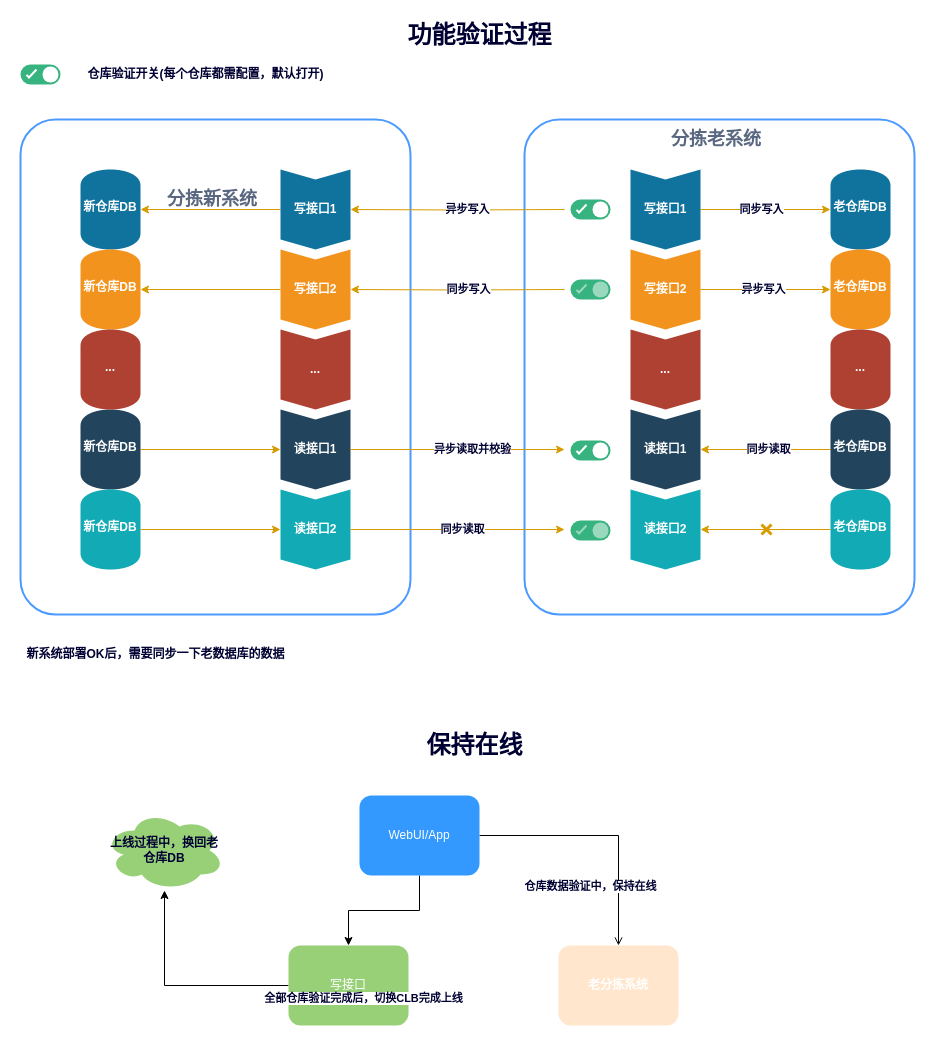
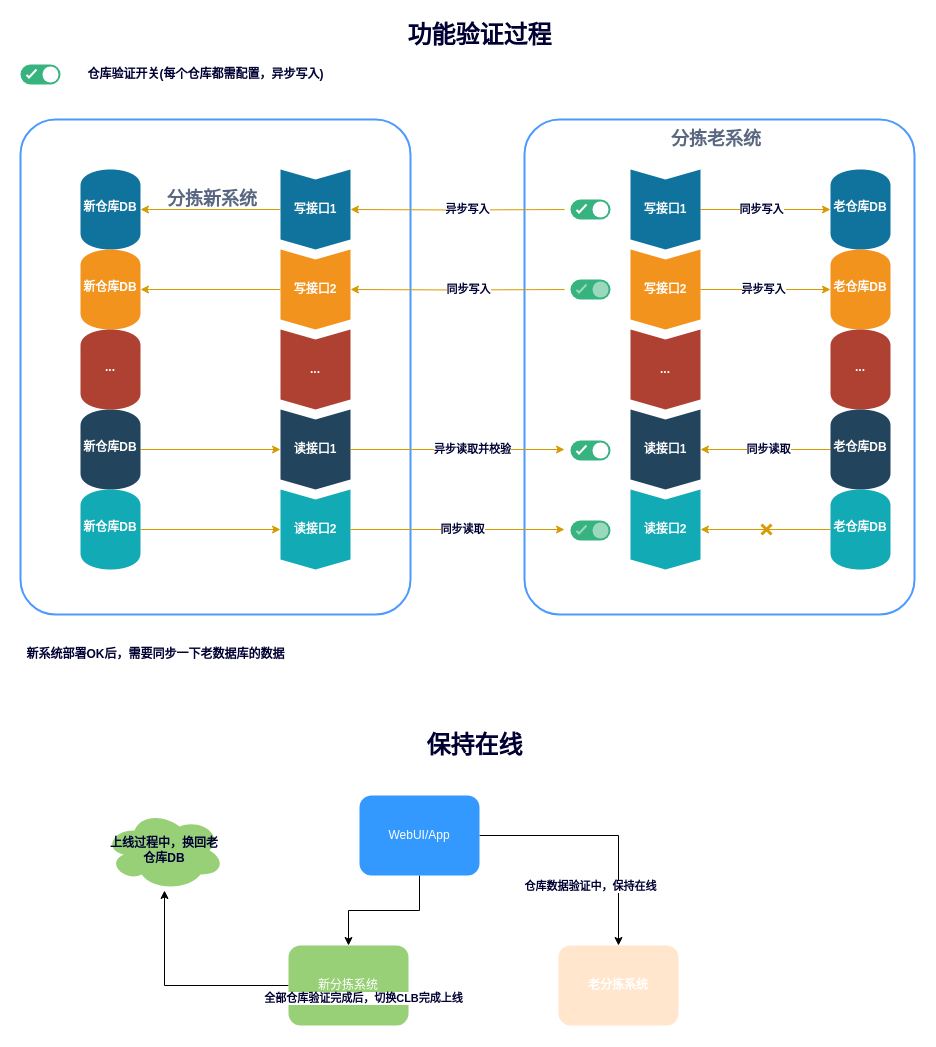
- <mxCell id="51" value="仓库验证开关(每个仓库都需配置，默认打开)" style="text;html=1;align=center;verticalAlign=middle;resizable=0;points=[];autosize=1;fontColor=#000033;fontStyle=1" vertex="1" parent="1"><mxGeometry x="80" y="64" width="250" height="20" as="geometry" /></mxCell>
+ <mxCell id="51" value="仓库验证开关(每个仓库都需配置，异步写入)" style="text;html=1;align=center;verticalAlign=middle;resizable=0;points=[];autosize=1;fontColor=#000033;fontStyle=1" vertex="1" parent="1"><mxGeometry x="80" y="64" width="250" height="20" as="geometry" /></mxCell>
- <mxCell id="66" style="edgeStyle=orthogonalEdgeStyle;rounded=0;jumpStyle=none;orthogonalLoop=1;jettySize=auto;html=1;fontColor=#FFFFFF;fontStyle=1;endArrow=open;" edge="1" parent="1" source="70" target="65"><mxGeometry relative="1" as="geometry" /></mxCell>
+ <mxCell id="66" style="edgeStyle=orthogonalEdgeStyle;rounded=0;jumpStyle=none;orthogonalLoop=1;jettySize=auto;html=1;fontColor=#FFFFFF;fontStyle=1" edge="1" parent="1" source="70" target="65"><mxGeometry relative="1" as="geometry" /></mxCell>
- <mxCell id="64" value="写接口" style="shape=ext;rounded=1;html=1;whiteSpace=wrap;fillColor=#97D077;fontColor=#FFFFFF;strokeColor=none;" vertex="1" parent="1"><mxGeometry x="288" y="945" width="120" height="80" as="geometry" /></mxCell>
+ <mxCell id="64" value="新分拣系统" style="shape=ext;rounded=1;html=1;whiteSpace=wrap;fillColor=#97D077;fontColor=#FFFFFF;strokeColor=none;" vertex="1" parent="1"><mxGeometry x="288" y="945" width="120" height="80" as="geometry" /></mxCell>
